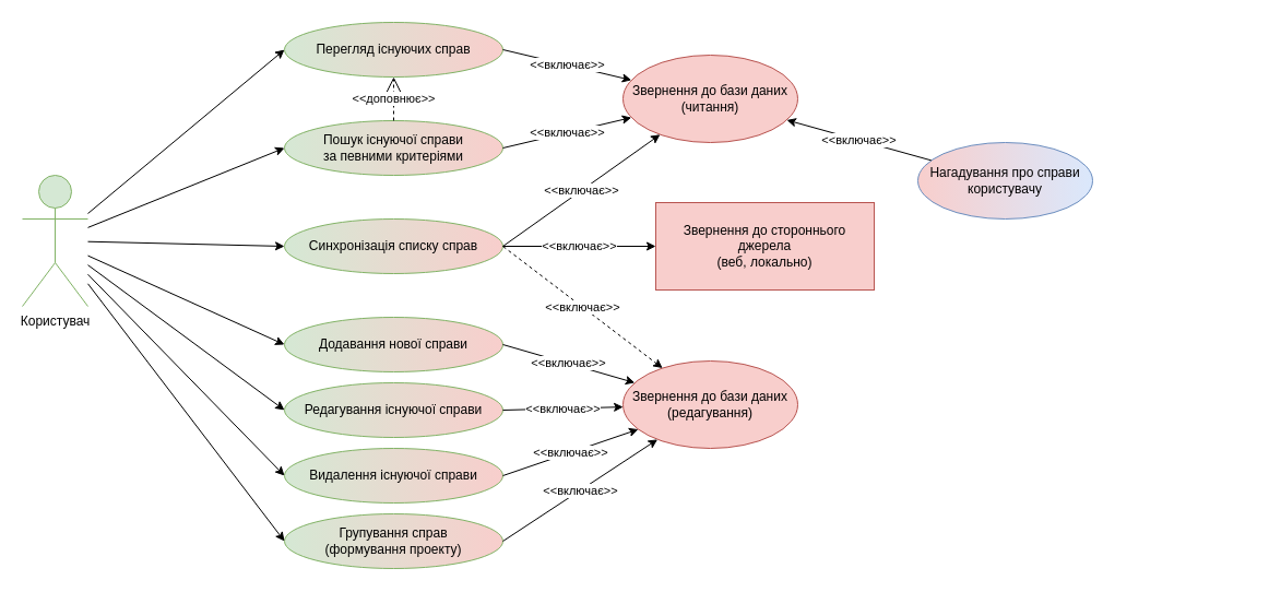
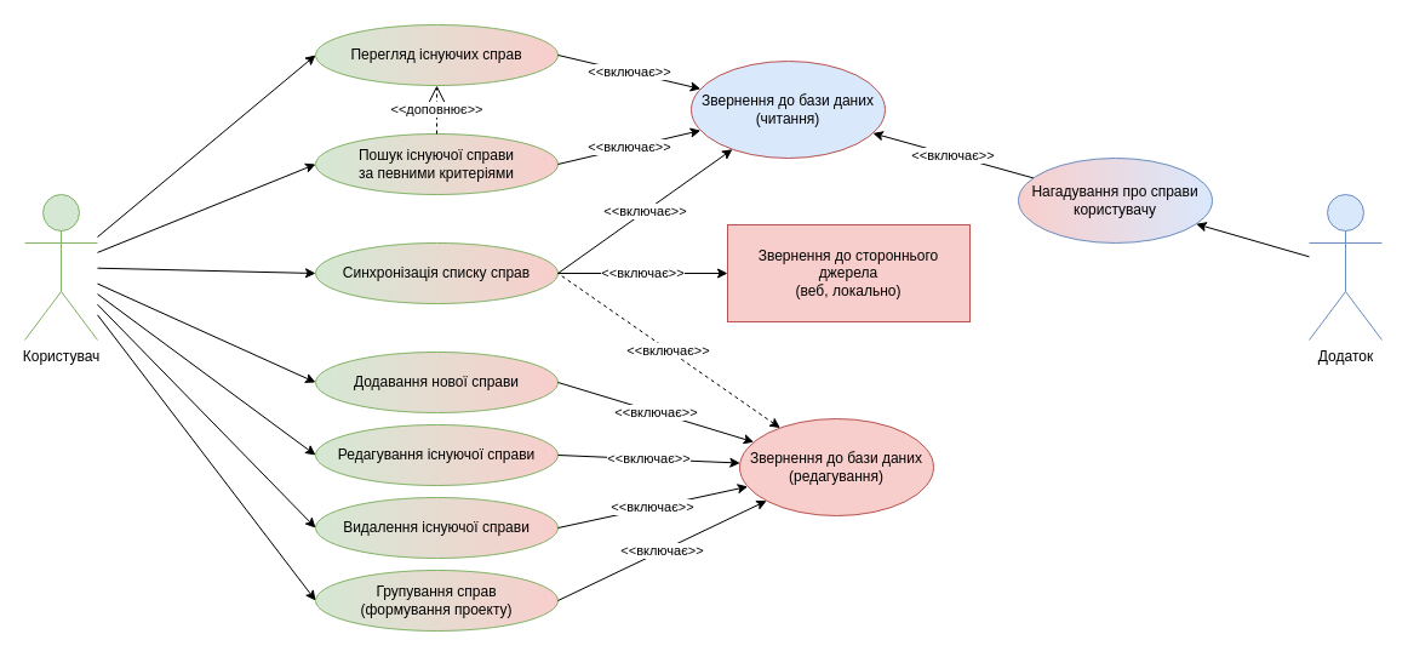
- <mxCell id="15" value="Звернення до бази даних&lt;br&gt;(читання)" style="ellipse;whiteSpace=wrap;html=1;fillColor=#f8cecc;strokeColor=#b85450;" parent="1" vertex="1"><mxGeometry x="570" y="50" width="160" height="80" as="geometry" /></mxCell>
+ <mxCell id="15" value="Звернення до бази даних&lt;br&gt;(читання)" style="ellipse;whiteSpace=wrap;html=1;fillColor=#dae8fc;strokeColor=#b85450;" parent="1" vertex="1"><mxGeometry x="570" y="50" width="160" height="80" as="geometry" /></mxCell>
+ <mxCell id="26" value="" style="endArrow=classic;html=1;rounded=0;endFill=1;" parent="1" source="23" target="24" edge="1"><mxGeometry width="50" height="50" relative="1" as="geometry"><mxPoint x="170" y="214.231" as="sourcePoint" /><mxPoint x="270" y="195" as="targetPoint" /></mxGeometry></mxCell>
+ <mxCell id="23" value="Додаток" style="shape=umlActor;verticalLabelPosition=bottom;verticalAlign=top;html=1;fillColor=#dae8fc;strokeColor=#6c8ebf;" parent="1" vertex="1"><mxGeometry x="1080" y="160" width="60" height="120" as="geometry" /></mxCell>
- <mxCell id="16" value="Звернення до бази даних (редагування)" style="ellipse;whiteSpace=wrap;html=1;fillColor=#f8cecc;strokeColor=#b85450;" parent="1" vertex="1"><mxGeometry x="570" y="330" width="160" height="80" as="geometry" /></mxCell>
+ <mxCell id="16" value="Звернення до бази даних (редагування)" style="ellipse;whiteSpace=wrap;html=1;fillColor=#f8cecc;strokeColor=#b85450;" parent="1" vertex="1"><mxGeometry x="610" y="345" width="160" height="80" as="geometry" /></mxCell>
